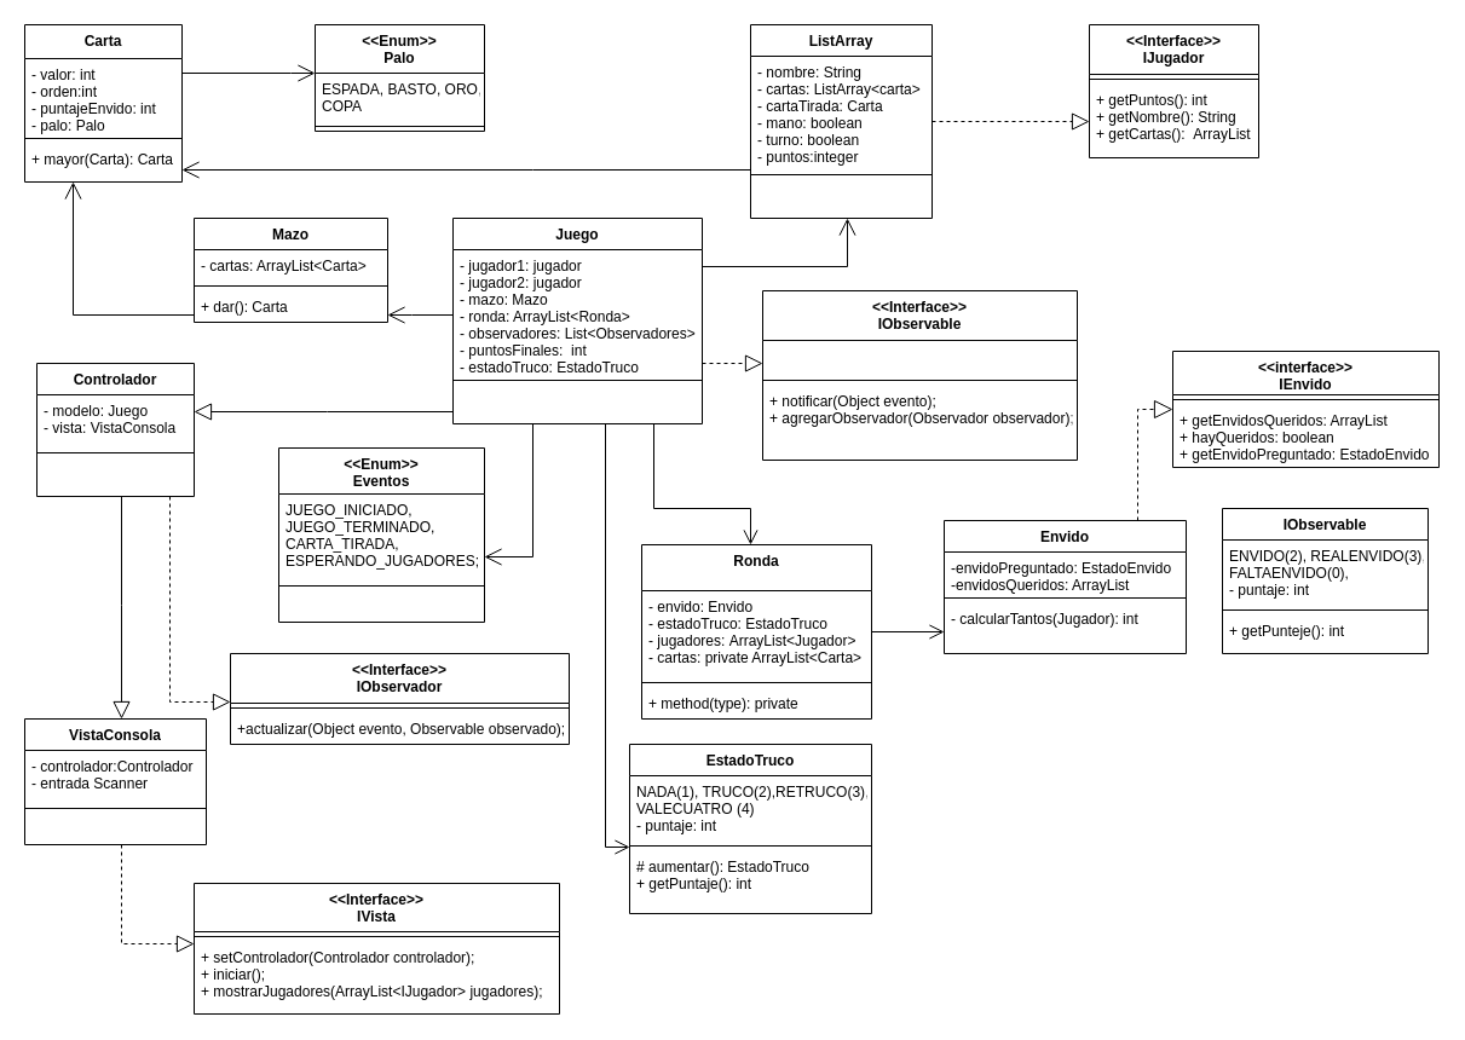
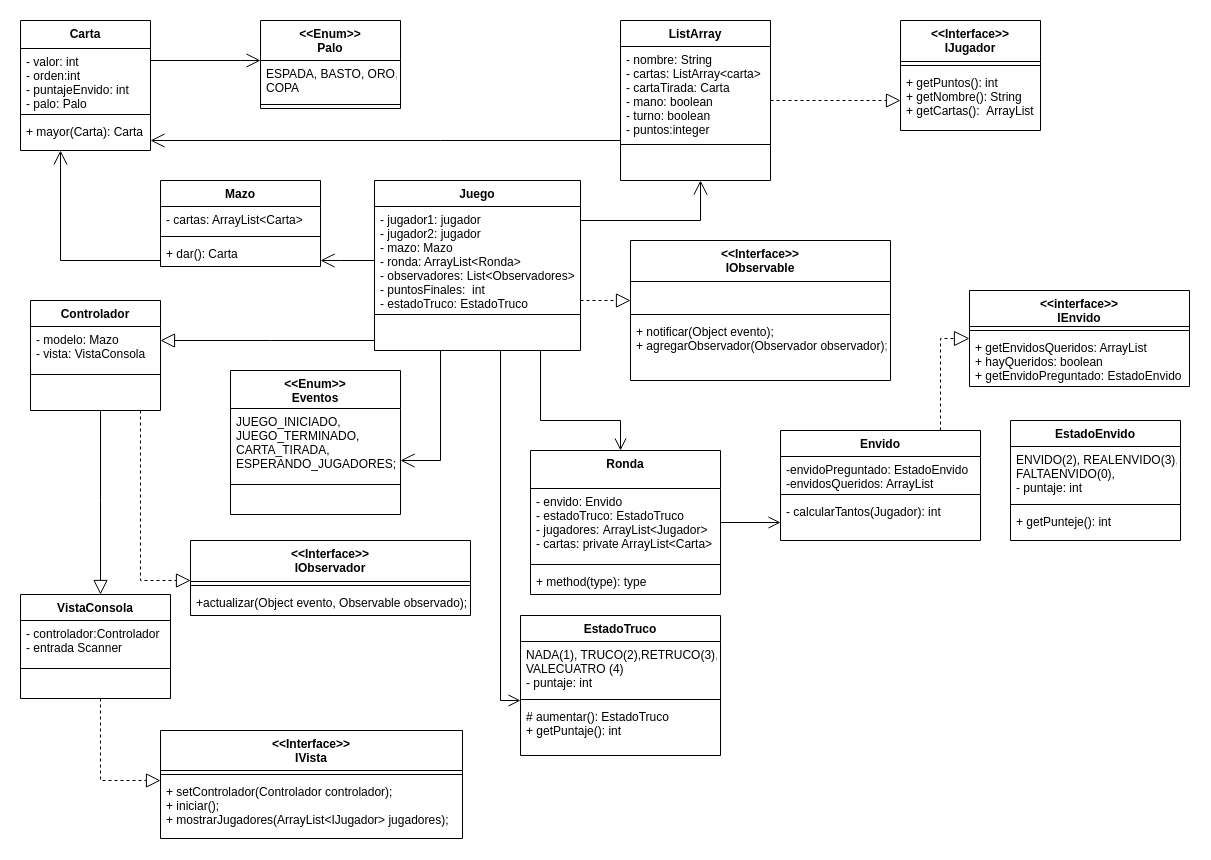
- <mxCell id="39" value="- modelo: Juego&#10;&#09;- vista: VistaConsola" style="text;strokeColor=none;fillColor=none;align=left;verticalAlign=top;spacingLeft=4;spacingRight=4;overflow=hidden;rotatable=0;points=[[0,0.5],[1,0.5]];portConstraint=eastwest;" parent="38" vertex="1"><mxGeometry y="26" width="130" height="44" as="geometry" /></mxCell>
+ <mxCell id="39" value="- modelo: Mazo&#10;&#09;- vista: VistaConsola" style="text;strokeColor=none;fillColor=none;align=left;verticalAlign=top;spacingLeft=4;spacingRight=4;overflow=hidden;rotatable=0;points=[[0,0.5],[1,0.5]];portConstraint=eastwest;" parent="38" vertex="1"><mxGeometry y="26" width="130" height="44" as="geometry" /></mxCell>
- <mxCell id="64" value="IObservable" style="swimlane;fontStyle=1;align=center;verticalAlign=top;childLayout=stackLayout;horizontal=1;startSize=26;horizontalStack=0;resizeParent=1;resizeParentMax=0;resizeLast=0;collapsible=1;marginBottom=0;" parent="1" vertex="1"><mxGeometry x="1010" y="420" width="170" height="120" as="geometry" /></mxCell>
+ <mxCell id="64" value="EstadoEnvido" style="swimlane;fontStyle=1;align=center;verticalAlign=top;childLayout=stackLayout;horizontal=1;startSize=26;horizontalStack=0;resizeParent=1;resizeParentMax=0;resizeLast=0;collapsible=1;marginBottom=0;" parent="1" vertex="1"><mxGeometry x="1010" y="420" width="170" height="120" as="geometry" /></mxCell>
- <mxCell id="73" value="+ method(type): private" style="text;strokeColor=none;fillColor=none;align=left;verticalAlign=top;spacingLeft=4;spacingRight=4;overflow=hidden;rotatable=0;points=[[0,0.5],[1,0.5]];portConstraint=eastwest;" parent="70" vertex="1"><mxGeometry y="118" width="190" height="26" as="geometry" /></mxCell>
+ <mxCell id="73" value="+ method(type): type" style="text;strokeColor=none;fillColor=none;align=left;verticalAlign=top;spacingLeft=4;spacingRight=4;overflow=hidden;rotatable=0;points=[[0,0.5],[1,0.5]];portConstraint=eastwest;" parent="70" vertex="1"><mxGeometry y="118" width="190" height="26" as="geometry" /></mxCell>
